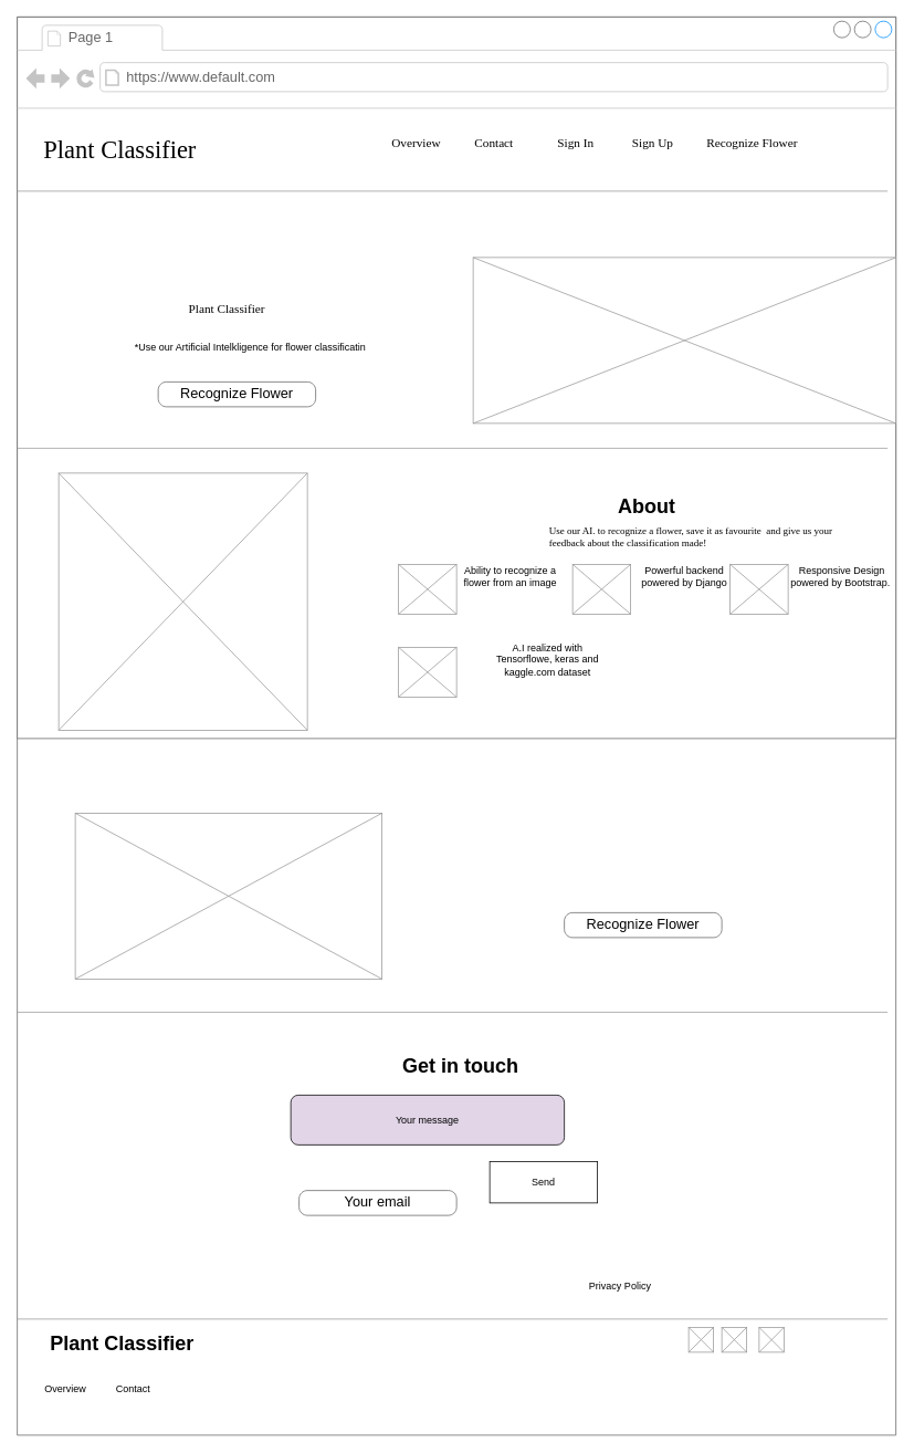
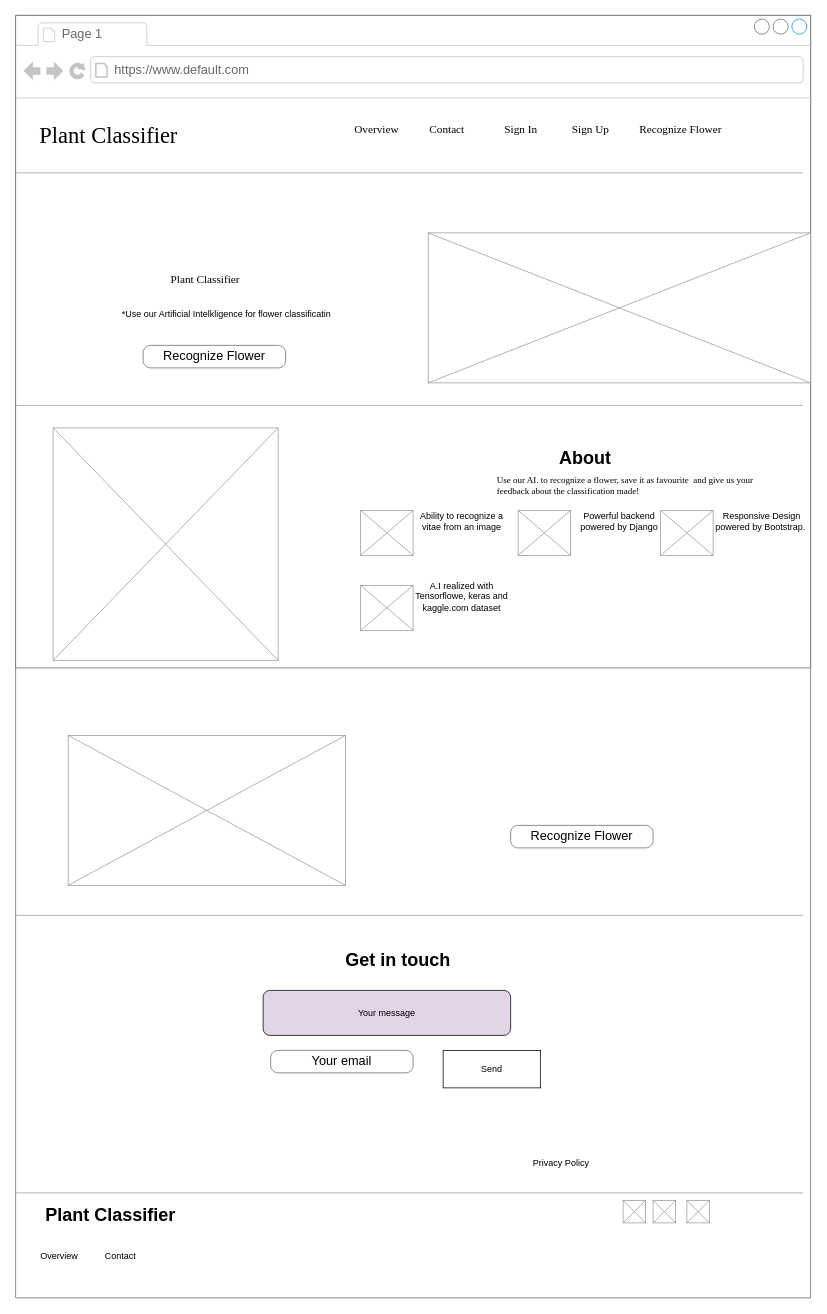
- <mxCell id="43" value="Ability to recognize a flower from an image" style="text;html=1;strokeColor=none;fillColor=none;align=center;verticalAlign=middle;whiteSpace=wrap;rounded=0;" vertex="1" parent="22"><mxGeometry x="530" y="660" width="130" height="30" as="geometry" /></mxCell>
+ <mxCell id="43" value="Ability to recognize a vitae from an image" style="text;html=1;strokeColor=none;fillColor=none;align=center;verticalAlign=middle;whiteSpace=wrap;rounded=0;" vertex="1" parent="22"><mxGeometry x="530" y="660" width="130" height="30" as="geometry" /></mxCell>
- <mxCell id="46" value="A.I realized with Tensorflowe, keras and kaggle.com dataset" style="text;html=1;strokeColor=none;fillColor=none;align=center;verticalAlign=middle;whiteSpace=wrap;rounded=0;" vertex="1" parent="22"><mxGeometry x="575" y="760" width="130" height="30" as="geometry" /></mxCell>
+ <mxCell id="46" value="A.I realized with Tensorflowe, keras and kaggle.com dataset" style="text;html=1;strokeColor=none;fillColor=none;align=center;verticalAlign=middle;whiteSpace=wrap;rounded=0;" vertex="1" parent="22"><mxGeometry x="530" y="760" width="130" height="30" as="geometry" /></mxCell>
- <mxCell id="54" value="&lt;h1&gt;Get in touch&lt;/h1&gt;" style="text;html=1;strokeColor=none;fillColor=none;spacing=5;spacingTop=-20;whiteSpace=wrap;overflow=hidden;rounded=0;" vertex="1" parent="2"><mxGeometry x="460" y="1245" width="155" height="40" as="geometry" /></mxCell>
+ <mxCell id="54" value="&lt;h1&gt;Get in touch&lt;/h1&gt;" style="text;html=1;strokeColor=none;fillColor=none;spacing=5;spacingTop=-20;whiteSpace=wrap;overflow=hidden;rounded=0;" vertex="1" parent="2"><mxGeometry x="435" y="1240" width="155" height="40" as="geometry" /></mxCell>
- <mxCell id="51" value="Your email" style="strokeWidth=1;shadow=0;dashed=0;align=center;html=1;shape=mxgraph.mockup.buttons.button;strokeColor=#666666;mainText=;buttonStyle=round;fontSize=17;fontStyle=0;fillColor=none;whiteSpace=wrap;rounded=0;labelBackgroundColor=none;" vertex="1" parent="2"><mxGeometry x="340" y="1415" width="190" height="30" as="geometry" /></mxCell>
+ <mxCell id="51" value="Your email" style="strokeWidth=1;shadow=0;dashed=0;align=center;html=1;shape=mxgraph.mockup.buttons.button;strokeColor=#666666;mainText=;buttonStyle=round;fontSize=17;fontStyle=0;fillColor=none;whiteSpace=wrap;rounded=0;labelBackgroundColor=none;" vertex="1" parent="2"><mxGeometry x="340" y="1380" width="190" height="30" as="geometry" /></mxCell>
